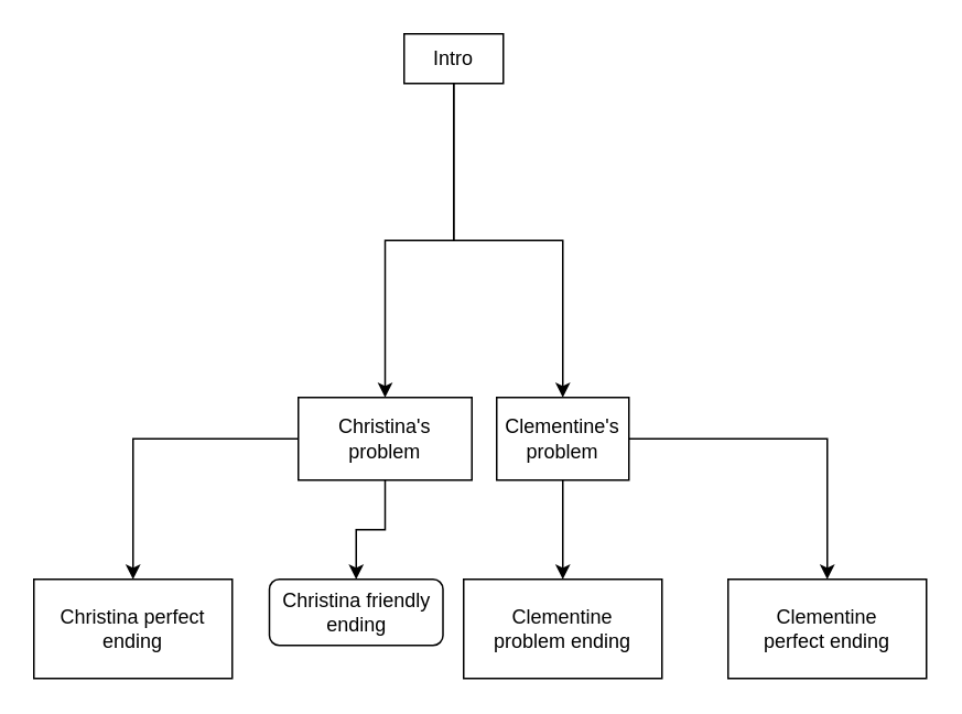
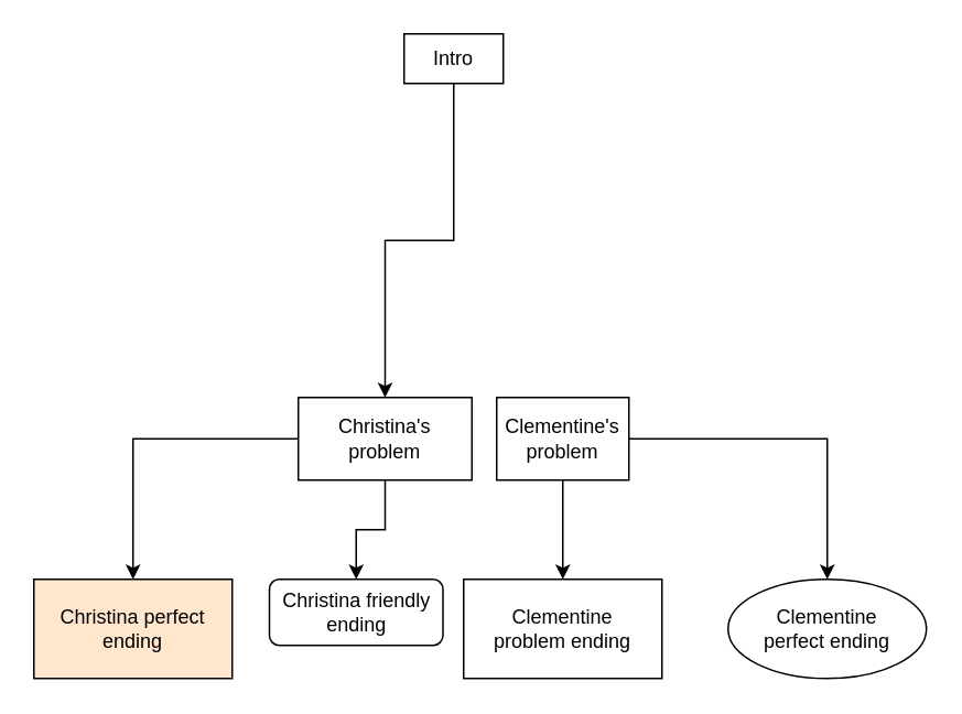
- <mxCell id="3" value="" style="edgeStyle=orthogonalEdgeStyle;rounded=0;orthogonalLoop=1;jettySize=auto;html=1;" edge="1" parent="1" source="4" target="10"><mxGeometry relative="1" as="geometry" /></mxCell>
- <mxCell id="11" value="Christina perfect ending" style="whiteSpace=wrap;html=1;rounded=0;" vertex="1" parent="1"><mxGeometry x="20" y="350" width="120" height="60" as="geometry" /></mxCell>
+ <mxCell id="11" value="Christina perfect ending" style="whiteSpace=wrap;html=1;rounded=0;fillColor=#ffe6cc;" vertex="1" parent="1"><mxGeometry x="20" y="350" width="120" height="60" as="geometry" /></mxCell>
- <mxCell id="14" value="&lt;div&gt;Clementine &lt;br&gt;&lt;/div&gt;&lt;div&gt;perfect ending&lt;/div&gt;" style="whiteSpace=wrap;html=1;rounded=0;" vertex="1" parent="1"><mxGeometry x="440" y="350" width="120" height="60" as="geometry" /></mxCell>
+ <mxCell id="14" value="&lt;div&gt;Clementine &lt;br&gt;&lt;/div&gt;&lt;div&gt;perfect ending&lt;/div&gt;" style="ellipse;whiteSpace=wrap;html=1;" vertex="1" parent="1"><mxGeometry x="440" y="350" width="120" height="60" as="geometry" /></mxCell>
